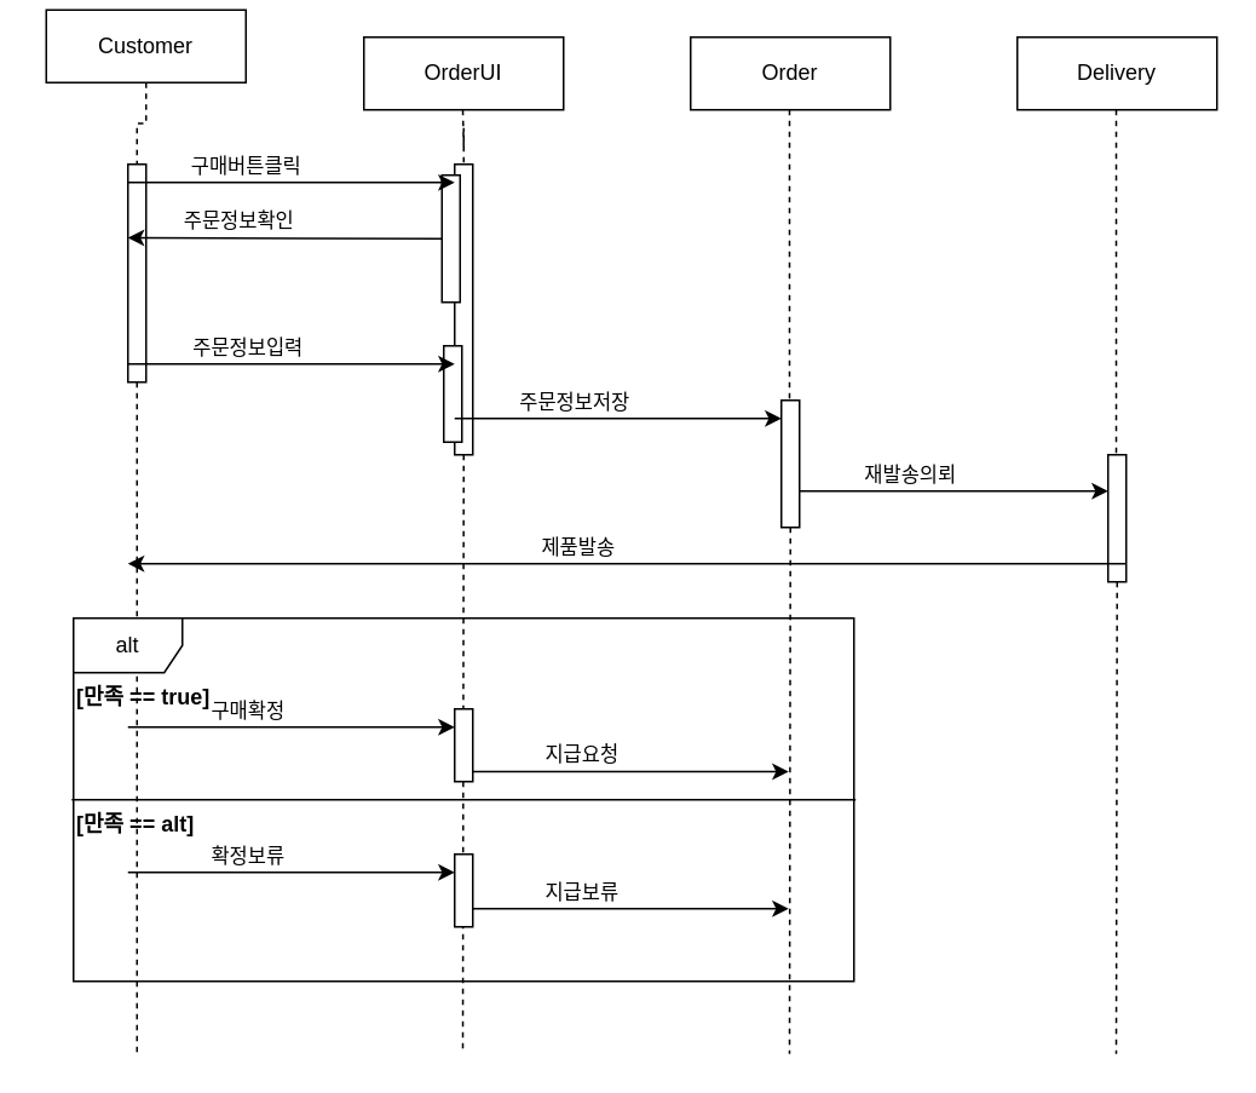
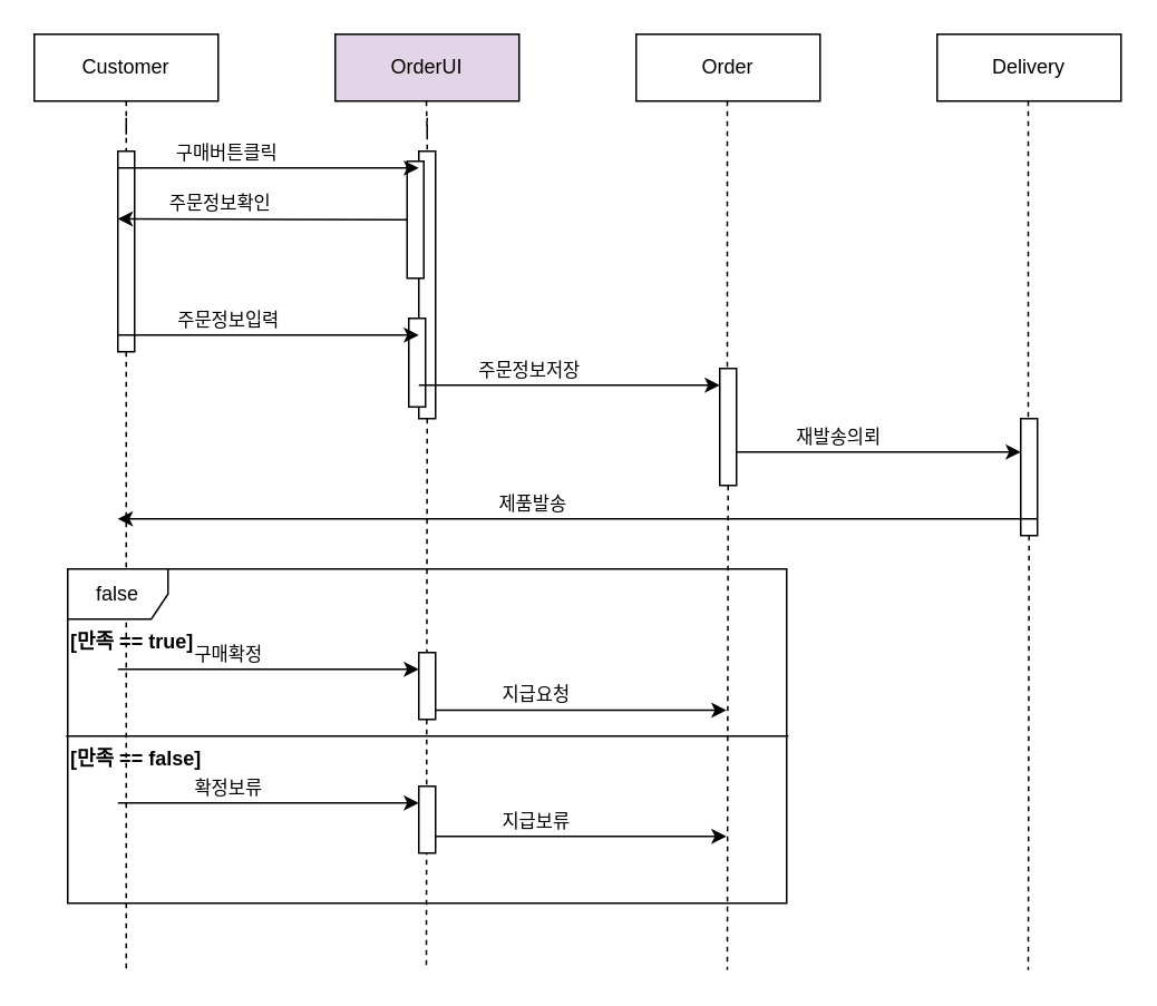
- <mxCell id="3" value="Customer" style="rounded=0;whiteSpace=wrap;html=1;" vertex="1" parent="1"><mxGeometry x="25" y="5" width="110" height="40" as="geometry" /></mxCell>
+ <mxCell id="3" value="Customer" style="rounded=0;whiteSpace=wrap;html=1;" vertex="1" parent="1"><mxGeometry x="20" y="20" width="110" height="40" as="geometry" /></mxCell>
- <mxCell id="6" value="OrderUI" style="rounded=0;whiteSpace=wrap;html=1;" vertex="1" parent="1"><mxGeometry x="200" y="20" width="110" height="40" as="geometry" /></mxCell>
+ <mxCell id="6" value="OrderUI" style="rounded=0;whiteSpace=wrap;html=1;fillColor=#e1d5e7;" vertex="1" parent="1"><mxGeometry x="200" y="20" width="110" height="40" as="geometry" /></mxCell>
- <mxCell id="32" value="alt" style="shape=umlFrame;whiteSpace=wrap;html=1;pointerEvents=0;recursiveResize=0;container=1;collapsible=0;width=60;height=30;" vertex="1" parent="1"><mxGeometry x="40" y="340" width="430" height="200" as="geometry" /></mxCell>
+ <mxCell id="32" value="false" style="shape=umlFrame;whiteSpace=wrap;html=1;pointerEvents=0;recursiveResize=0;container=1;collapsible=0;width=60;height=30;" vertex="1" parent="1"><mxGeometry x="40" y="340" width="430" height="200" as="geometry" /></mxCell>
- <mxCell id="44" value="&lt;b&gt;[만족 == alt]&lt;/b&gt;" style="text;align=left;html=1;" vertex="1" parent="32"><mxGeometry y="100" width="100" height="20" as="geometry" /></mxCell>
+ <mxCell id="44" value="&lt;b&gt;[만족 == false]&lt;/b&gt;" style="text;align=left;html=1;" vertex="1" parent="32"><mxGeometry y="100" width="100" height="20" as="geometry" /></mxCell>
